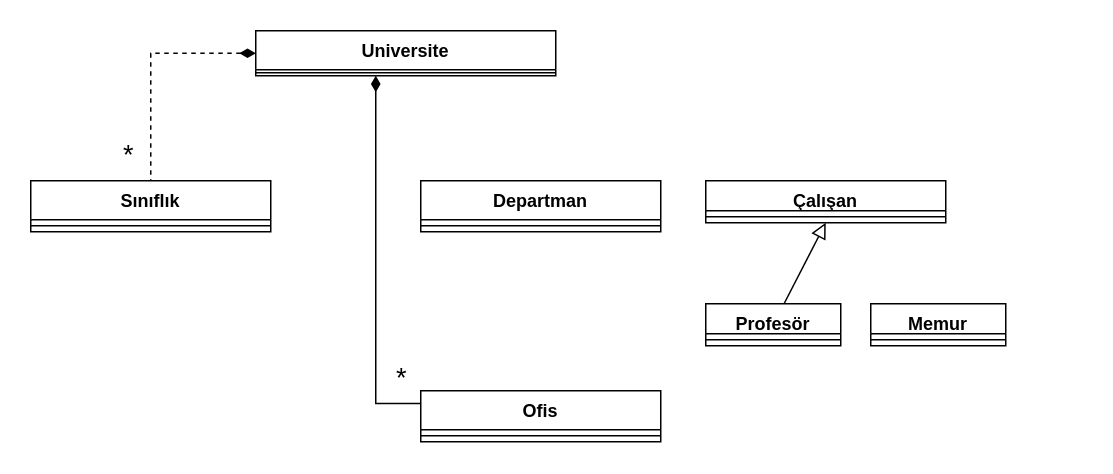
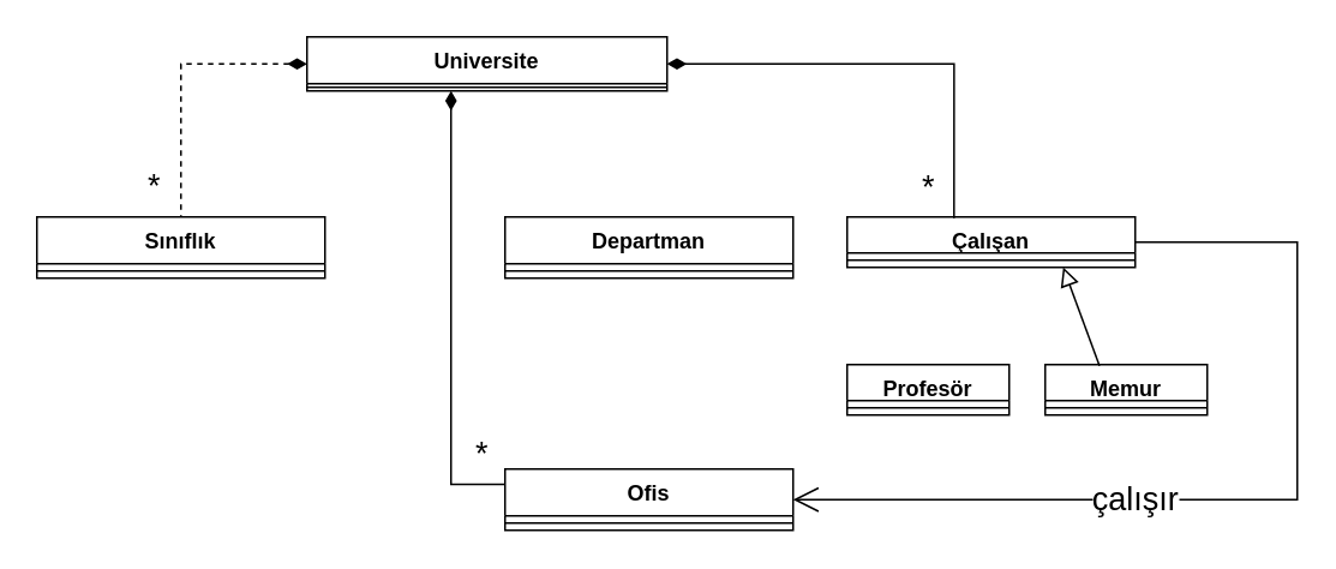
+ <mxCell id="18" value="" style="endArrow=close;html=1;endSize=8;startArrow=diamondThin;startSize=8;startFill=2;edgeStyle=orthogonalEdgeStyle;rounded=0;entryX=0.371;entryY=0.021;entryDx=0;entryDy=0;entryPerimeter=0;exitX=1;exitY=0.5;exitDx=0;exitDy=0;" parent="1" source="6" target="2" edge="1"><mxGeometry relative="1" as="geometry"><mxPoint x="370" y="36.74" as="sourcePoint" /><mxPoint x="530" y="70" as="targetPoint" /></mxGeometry></mxCell>
+ <mxCell id="19" value="&lt;font style=&quot;font-size: 18px;&quot;&gt;*&lt;/font&gt;" style="edgeLabel;resizable=0;html=1;align=right;verticalAlign=top;fontSize=24;" parent="18" connectable="0" vertex="1"><mxGeometry x="1" relative="1" as="geometry"><mxPoint x="-10" y="-40" as="offset" /></mxGeometry></mxCell>
- <mxCell id="16" value="" style="endArrow=block;endSize=8;endFill=0;html=1;rounded=0;fontSize=8;entryX=0.5;entryY=1;entryDx=0;entryDy=0;" parent="1" source="14" target="2" edge="1"><mxGeometry x="-0.531" y="-1" width="160" relative="1" as="geometry"><mxPoint x="510" y="200" as="sourcePoint" /><mxPoint x="515" y="150" as="targetPoint" /><mxPoint as="offset" /></mxGeometry></mxCell>
+ <mxCell id="17" value="" style="endArrow=block;endSize=8;endFill=0;html=1;rounded=0;fontSize=8;exitX=0.335;exitY=0.025;exitDx=0;exitDy=0;exitPerimeter=0;entryX=0.75;entryY=1;entryDx=0;entryDy=0;" parent="1" source="12" target="2" edge="1"><mxGeometry x="-0.554" y="-7" width="160" relative="1" as="geometry"><mxPoint x="610" y="200" as="sourcePoint" /><mxPoint x="610" y="150" as="targetPoint" /><mxPoint as="offset" /></mxGeometry></mxCell>
+ <mxCell id="22" value="&lt;font style=&quot;font-size: 18px;&quot;&gt;çalışır&lt;/font&gt;" style="endArrow=open;endFill=1;endSize=12;html=1;rounded=0;fontSize=8;exitX=1;exitY=0.5;exitDx=0;exitDy=0;entryX=1;entryY=0.5;entryDx=0;entryDy=0;" parent="1" source="2" target="8" edge="1"><mxGeometry x="0.259" width="160" relative="1" as="geometry"><mxPoint x="610" y="150" as="sourcePoint" /><mxPoint x="720" y="350" as="targetPoint" /><Array as="points"><mxPoint x="720" y="134" /><mxPoint x="720" y="277" /></Array><mxPoint as="offset" /></mxGeometry></mxCell>
